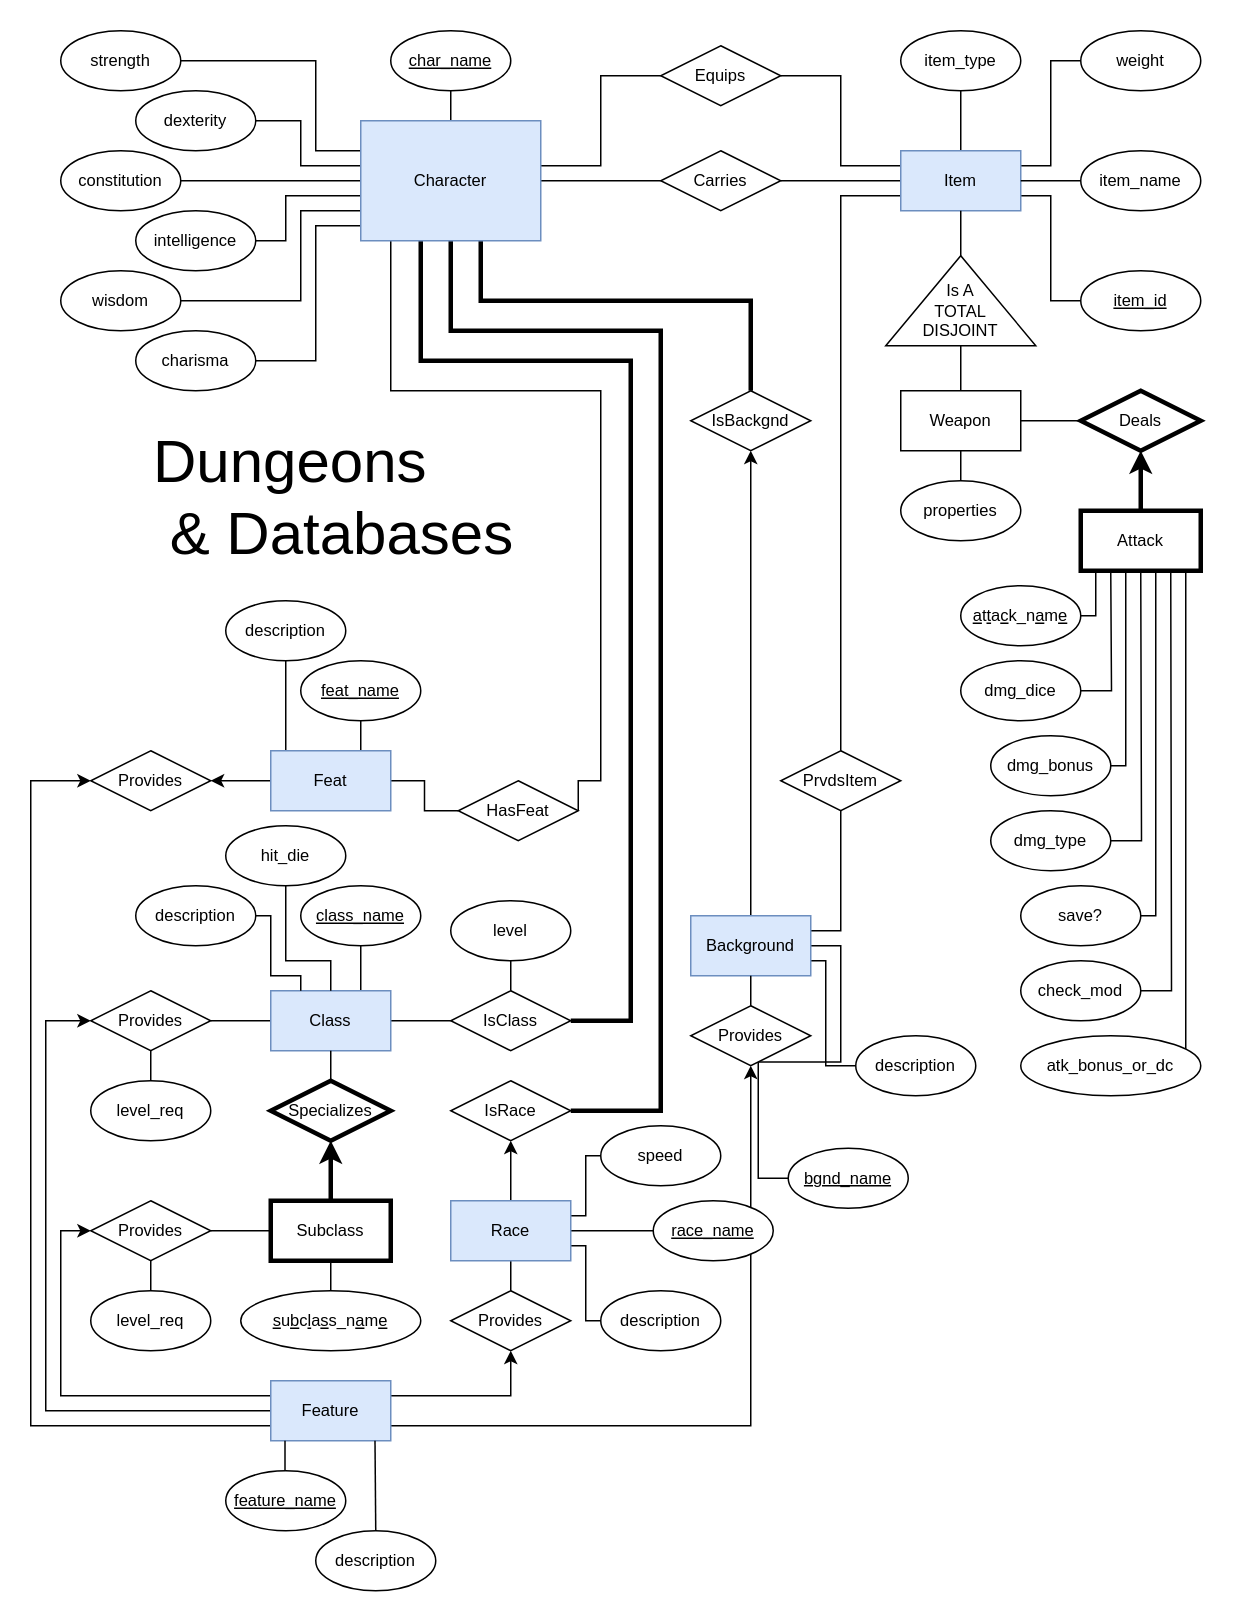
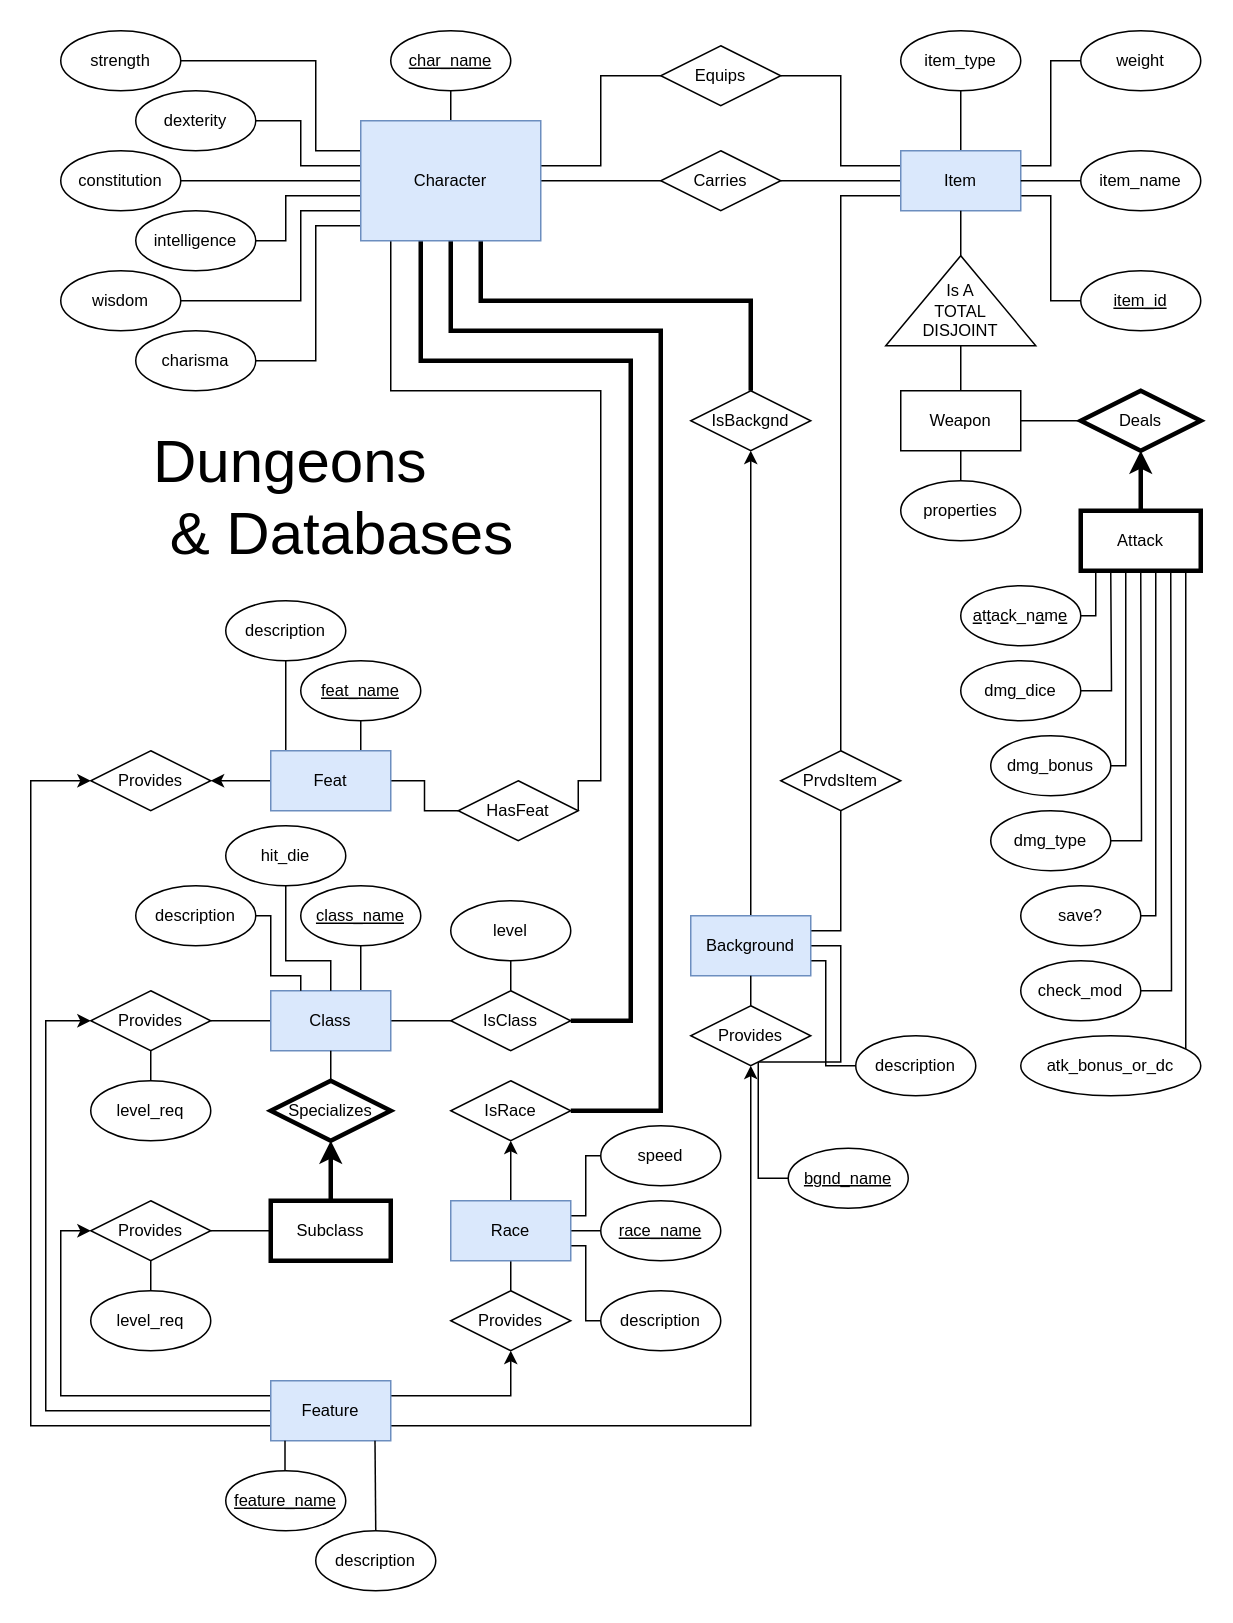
- <mxCell id="77" value="race_name" style="ellipse;whiteSpace=wrap;html=1;fontStyle=4;fontFamily=Helvetica;fontSize=11;" vertex="1" parent="1"><mxGeometry x="435" y="800" width="80" height="40" as="geometry" /></mxCell>
+ <mxCell id="77" value="race_name" style="ellipse;whiteSpace=wrap;html=1;fontStyle=4;fontFamily=Helvetica;fontSize=11;" vertex="1" parent="1"><mxGeometry x="400" y="800" width="80" height="40" as="geometry" /></mxCell>
- <mxCell id="107" style="edgeStyle=orthogonalEdgeStyle;rounded=0;orthogonalLoop=1;jettySize=auto;html=1;exitX=0.5;exitY=0;exitDx=0;exitDy=0;entryX=0.5;entryY=1;entryDx=0;entryDy=0;endArrow=none;endFill=0;fontFamily=Helvetica;fontSize=11;" edge="1" parent="1" source="108" target="84"><mxGeometry relative="1" as="geometry" /></mxCell>
- <mxCell id="108" value="&lt;u style=&quot;font-size: 11px;&quot;&gt;s&lt;/u&gt;u&lt;u style=&quot;font-size: 11px;&quot;&gt;b&lt;/u&gt;c&lt;u style=&quot;font-size: 11px;&quot;&gt;l&lt;/u&gt;a&lt;u style=&quot;font-size: 11px;&quot;&gt;s&lt;/u&gt;s_n&lt;u style=&quot;font-size: 11px;&quot;&gt;a&lt;/u&gt;m&lt;u style=&quot;font-size: 11px;&quot;&gt;e&lt;/u&gt;" style="ellipse;whiteSpace=wrap;html=1;fontStyle=0;fontFamily=Helvetica;fontSize=11;" vertex="1" parent="1"><mxGeometry x="160" y="860" width="120" height="40" as="geometry" /></mxCell>
